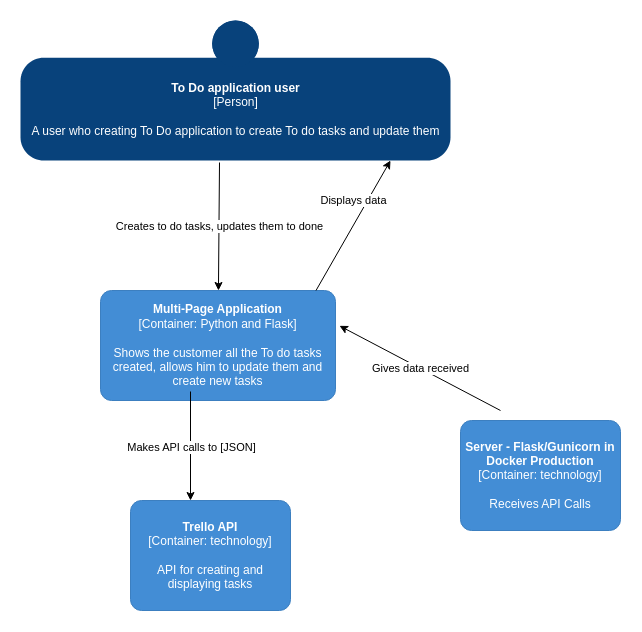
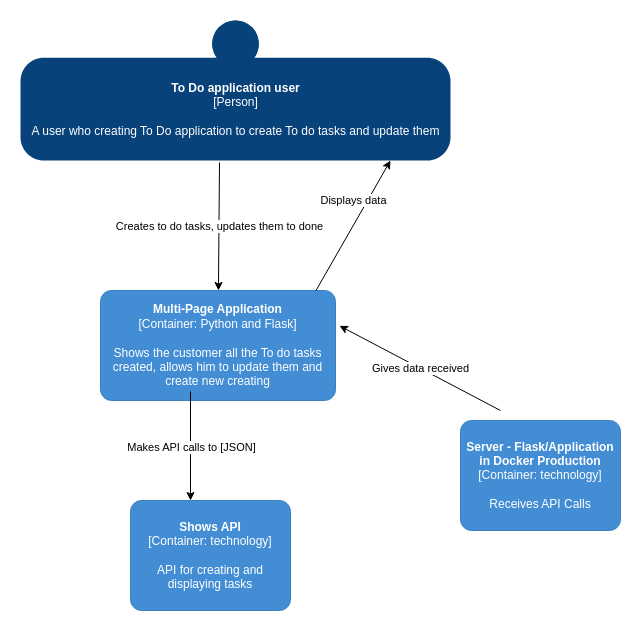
- <mxCell id="3" value="&lt;b&gt;Multi-Page Application&lt;/b&gt;&lt;div&gt;[Container: Python and Flask]&lt;/div&gt;&lt;br&gt;&lt;div&gt;Shows the customer all the To do tasks created, allows him to update them and create new tasks&lt;/div&gt;" style="rounded=1;whiteSpace=wrap;html=1;labelBackgroundColor=none;fillColor=#438DD5;fontColor=#ffffff;align=center;arcSize=10;strokeColor=#3C7FC0;metaEdit=1;metaData={&quot;c4Type&quot;:{&quot;editable&quot;:false}};points=[[0.25,0,0],[0.5,0,0],[0.75,0,0],[1,0.25,0],[1,0.5,0],[1,0.75,0],[0.75,1,0],[0.5,1,0],[0.25,1,0],[0,0.75,0],[0,0.5,0],[0,0.25,0]];" vertex="1" parent="1"><mxGeometry x="100" y="290" width="235" height="110" as="geometry" /></mxCell>
+ <mxCell id="3" value="&lt;b&gt;Multi-Page Application&lt;/b&gt;&lt;div&gt;[Container: Python and Flask]&lt;/div&gt;&lt;br&gt;&lt;div&gt;Shows the customer all the To do tasks created, allows him to update them and create new creating&lt;/div&gt;" style="rounded=1;whiteSpace=wrap;html=1;labelBackgroundColor=none;fillColor=#438DD5;fontColor=#ffffff;align=center;arcSize=10;strokeColor=#3C7FC0;metaEdit=1;metaData={&quot;c4Type&quot;:{&quot;editable&quot;:false}};points=[[0.25,0,0],[0.5,0,0],[0.75,0,0],[1,0.25,0],[1,0.5,0],[1,0.75,0],[0.75,1,0],[0.5,1,0],[0.25,1,0],[0,0.75,0],[0,0.5,0],[0,0.25,0]];" vertex="1" parent="1"><mxGeometry x="100" y="290" width="235" height="110" as="geometry" /></mxCell>
- <mxCell id="5" value="&lt;b&gt;Server - Flask/Gunicorn in Docker Production&lt;/b&gt;&lt;div&gt;[Container: technology]&lt;/div&gt;&lt;br&gt;&lt;div&gt;Receives API Calls&lt;/div&gt;" style="rounded=1;whiteSpace=wrap;html=1;labelBackgroundColor=none;fillColor=#438DD5;fontColor=#ffffff;align=center;arcSize=10;strokeColor=#3C7FC0;metaEdit=1;metaData={&quot;c4Type&quot;:{&quot;editable&quot;:false}};points=[[0.25,0,0],[0.5,0,0],[0.75,0,0],[1,0.25,0],[1,0.5,0],[1,0.75,0],[0.75,1,0],[0.5,1,0],[0.25,1,0],[0,0.75,0],[0,0.5,0],[0,0.25,0]];" vertex="1" parent="1"><mxGeometry x="460" y="420" width="160" height="110.0" as="geometry" /></mxCell>
+ <mxCell id="5" value="&lt;b&gt;Server - Flask/Application in Docker Production&lt;/b&gt;&lt;div&gt;[Container: technology]&lt;/div&gt;&lt;br&gt;&lt;div&gt;Receives API Calls&lt;/div&gt;" style="rounded=1;whiteSpace=wrap;html=1;labelBackgroundColor=none;fillColor=#438DD5;fontColor=#ffffff;align=center;arcSize=10;strokeColor=#3C7FC0;metaEdit=1;metaData={&quot;c4Type&quot;:{&quot;editable&quot;:false}};points=[[0.25,0,0],[0.5,0,0],[0.75,0,0],[1,0.25,0],[1,0.5,0],[1,0.75,0],[0.75,1,0],[0.5,1,0],[0.25,1,0],[0,0.75,0],[0,0.5,0],[0,0.25,0]];" vertex="1" parent="1"><mxGeometry x="460" y="420" width="160" height="110.0" as="geometry" /></mxCell>
- <mxCell id="4" value="&lt;b&gt;Trello API&lt;/b&gt;&lt;div&gt;[Container: technology]&lt;/div&gt;&lt;br&gt;&lt;div&gt;API for creating and displaying tasks&lt;/div&gt;" style="rounded=1;whiteSpace=wrap;html=1;labelBackgroundColor=none;fillColor=#438DD5;fontColor=#ffffff;align=center;arcSize=10;strokeColor=#3C7FC0;metaEdit=1;metaData={&quot;c4Type&quot;:{&quot;editable&quot;:false}};points=[[0.25,0,0],[0.5,0,0],[0.75,0,0],[1,0.25,0],[1,0.5,0],[1,0.75,0],[0.75,1,0],[0.5,1,0],[0.25,1,0],[0,0.75,0],[0,0.5,0],[0,0.25,0]];" vertex="1" parent="1"><mxGeometry x="130" y="500" width="160" height="110.0" as="geometry" /></mxCell>
+ <mxCell id="4" value="&lt;b&gt;Shows API&lt;/b&gt;&lt;div&gt;[Container: technology]&lt;/div&gt;&lt;br&gt;&lt;div&gt;API for creating and displaying tasks&lt;/div&gt;" style="rounded=1;whiteSpace=wrap;html=1;labelBackgroundColor=none;fillColor=#438DD5;fontColor=#ffffff;align=center;arcSize=10;strokeColor=#3C7FC0;metaEdit=1;metaData={&quot;c4Type&quot;:{&quot;editable&quot;:false}};points=[[0.25,0,0],[0.5,0,0],[0.75,0,0],[1,0.25,0],[1,0.5,0],[1,0.75,0],[0.75,1,0],[0.5,1,0],[0.25,1,0],[0,0.75,0],[0,0.5,0],[0,0.25,0]];" vertex="1" parent="1"><mxGeometry x="130" y="500" width="160" height="110.0" as="geometry" /></mxCell>
